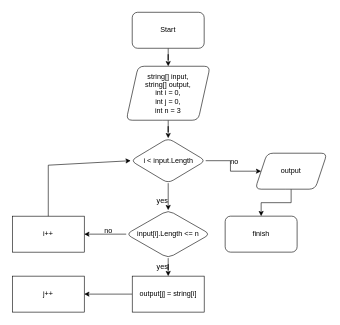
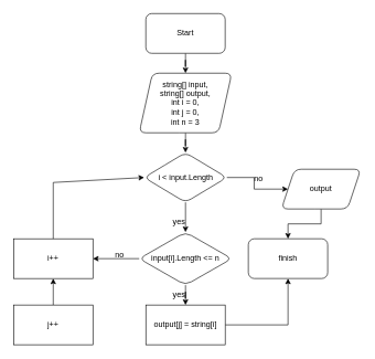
+ <mxCell id="14" value="" style="edgeStyle=orthogonalEdgeStyle;rounded=0;orthogonalLoop=1;jettySize=auto;html=1;" edge="1" parent="1" source="15" target="16"><mxGeometry relative="1" as="geometry" /></mxCell>
- <mxCell id="12" value="" style="edgeStyle=orthogonalEdgeStyle;rounded=0;orthogonalLoop=1;jettySize=auto;html=1;" edge="1" parent="1" source="13" target="15"><mxGeometry relative="1" as="geometry" /></mxCell>
+ <mxCell id="12" value="" style="edgeStyle=orthogonalEdgeStyle;rounded=0;orthogonalLoop=1;jettySize=auto;html=1;" edge="1" parent="1" source="13" target="20"><mxGeometry relative="1" as="geometry" /></mxCell>
